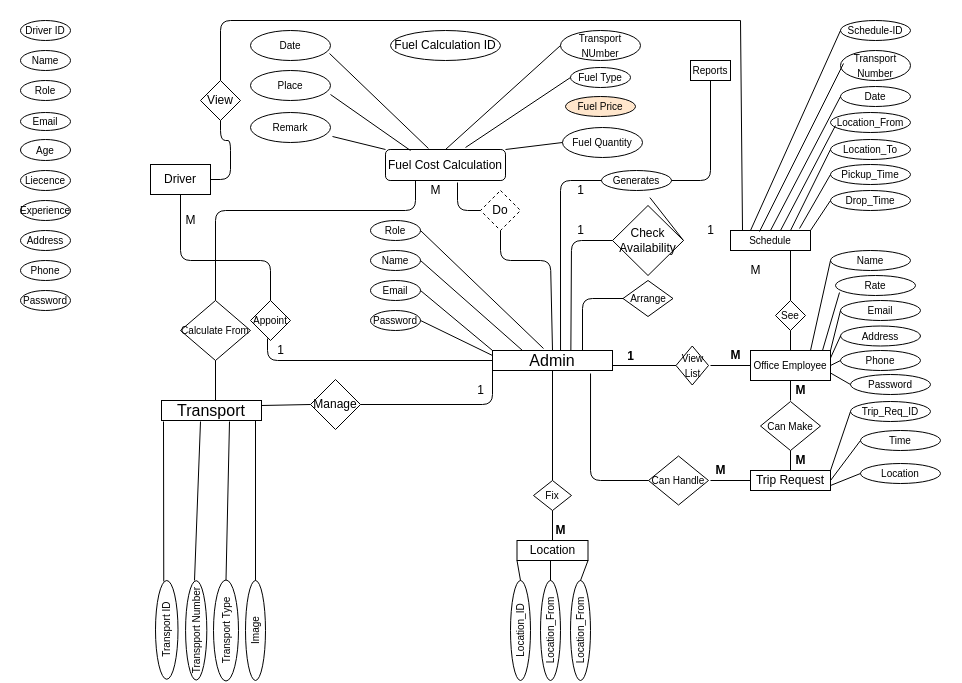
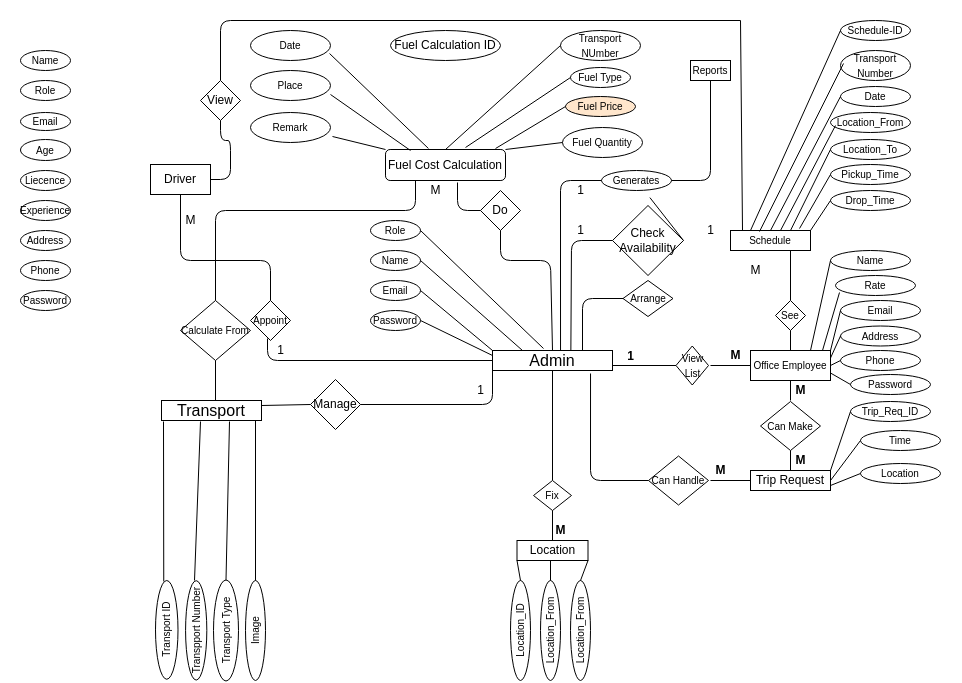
- <mxCell id="5" value="&lt;font style=&quot;font-size: 10px&quot;&gt;Driver ID&lt;/font&gt;" style="ellipse;whiteSpace=wrap;html=1;hachureGap=4;pointerEvents=0;" vertex="1" parent="1"><mxGeometry x="20" y="20" width="50" height="20" as="geometry" /></mxCell>
+ <mxCell id="120" value="" style="endArrow=none;html=1;startSize=14;endSize=14;sourcePerimeterSpacing=8;targetPerimeterSpacing=8;entryX=0;entryY=0.5;entryDx=0;entryDy=0;exitX=0.917;exitY=-0.032;exitDx=0;exitDy=0;exitPerimeter=0;" edge="1" parent="1" source="16" target="22"><mxGeometry width="50" height="50" relative="1" as="geometry"><mxPoint x="500" y="220" as="sourcePoint" /><mxPoint x="550" y="170" as="targetPoint" /></mxGeometry></mxCell>
- <mxCell id="33" value="Do" style="rhombus;whiteSpace=wrap;html=1;hachureGap=4;pointerEvents=0;dashed=1;" vertex="1" parent="1"><mxGeometry x="480" y="190" width="40" height="40" as="geometry" /></mxCell>
+ <mxCell id="33" value="Do" style="rhombus;whiteSpace=wrap;html=1;hachureGap=4;pointerEvents=0;" vertex="1" parent="1"><mxGeometry x="480" y="190" width="40" height="40" as="geometry" /></mxCell>
